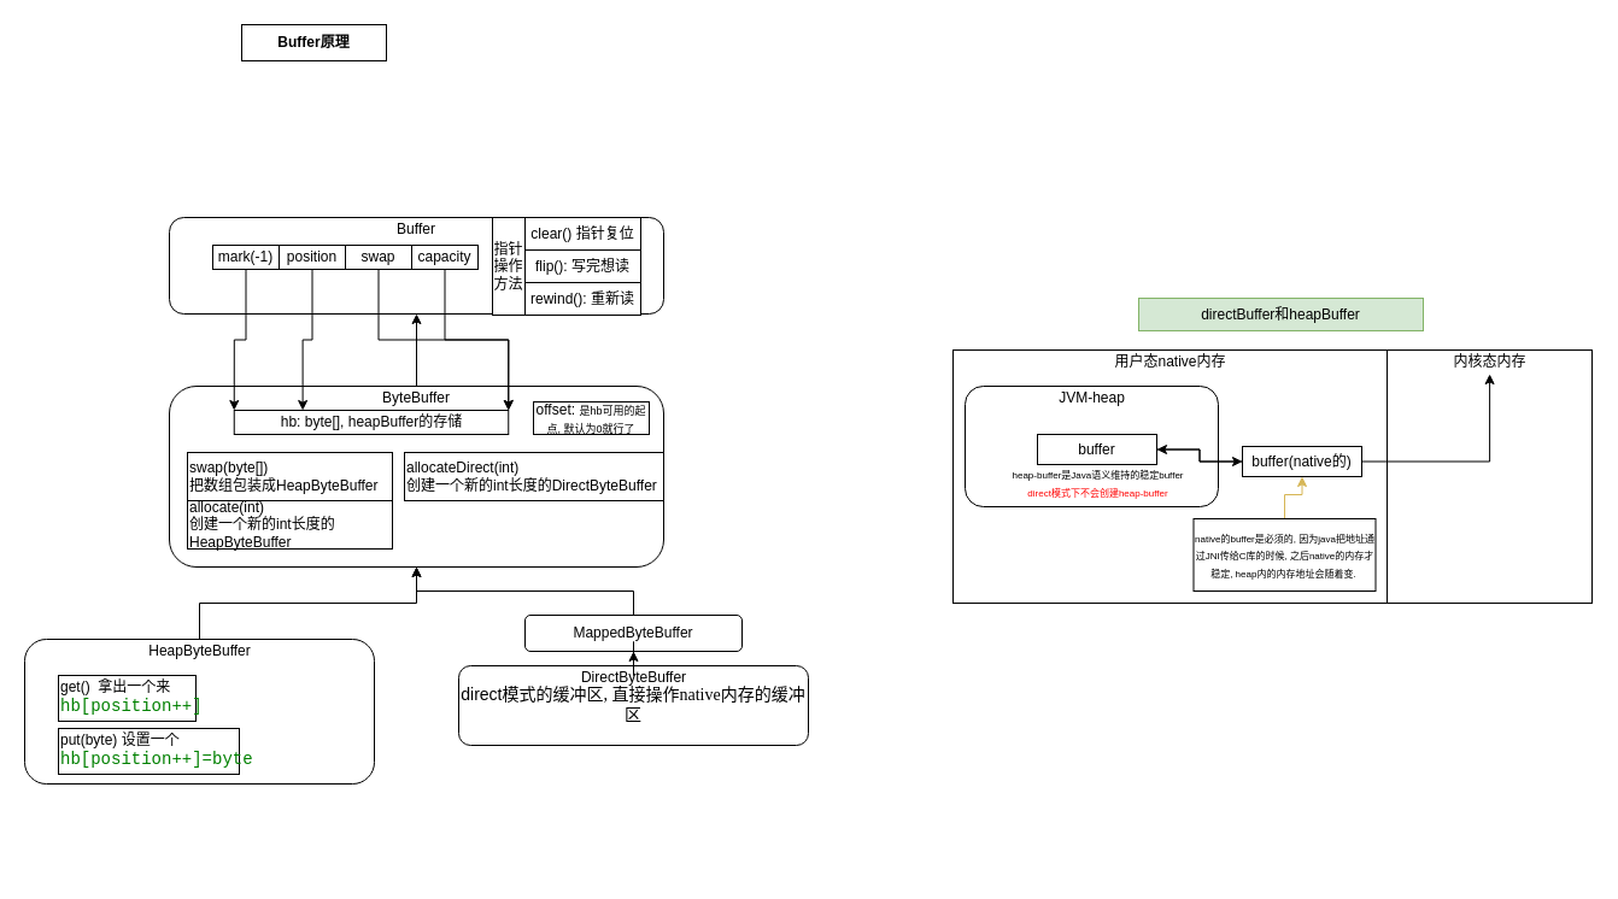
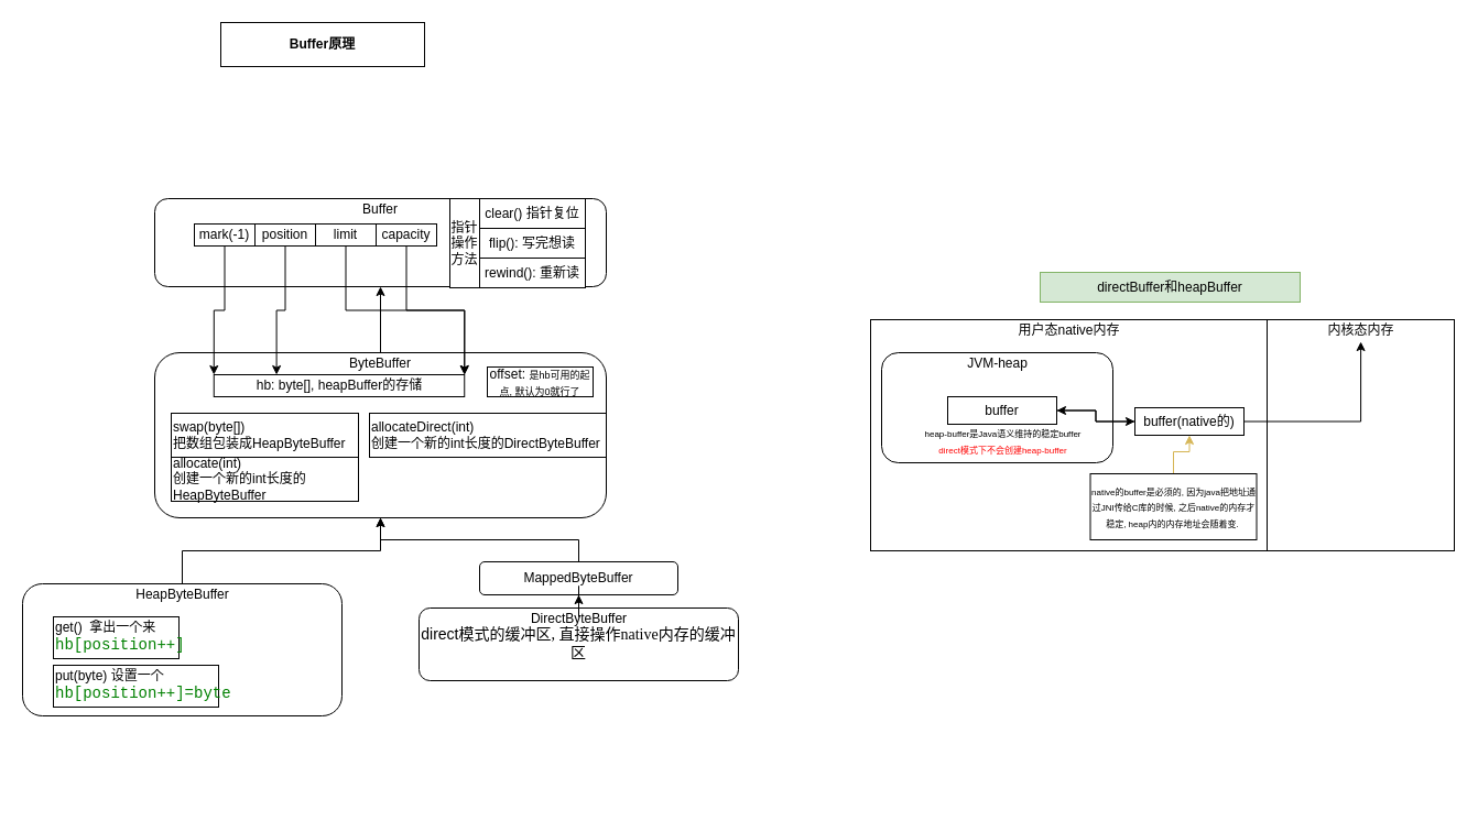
- <mxCell id="5" value="&lt;b&gt;Buffer原理&lt;/b&gt;" style="rounded=0;whiteSpace=wrap;html=1;" parent="1" vertex="1"><mxGeometry x="200" y="20" width="120" height="30" as="geometry" /></mxCell>
+ <mxCell id="5" value="&lt;b&gt;Buffer原理&lt;/b&gt;" style="rounded=0;whiteSpace=wrap;html=1;" parent="1" vertex="1"><mxGeometry x="200" y="20" width="185" height="40" as="geometry" /></mxCell>
- <mxCell id="12" value="swap" style="rounded=0;whiteSpace=wrap;html=1;" parent="1" vertex="1"><mxGeometry x="286" y="203" width="55" height="20" as="geometry" /></mxCell>
+ <mxCell id="12" value="limit" style="rounded=0;whiteSpace=wrap;html=1;" parent="1" vertex="1"><mxGeometry x="286" y="203" width="55" height="20" as="geometry" /></mxCell>
